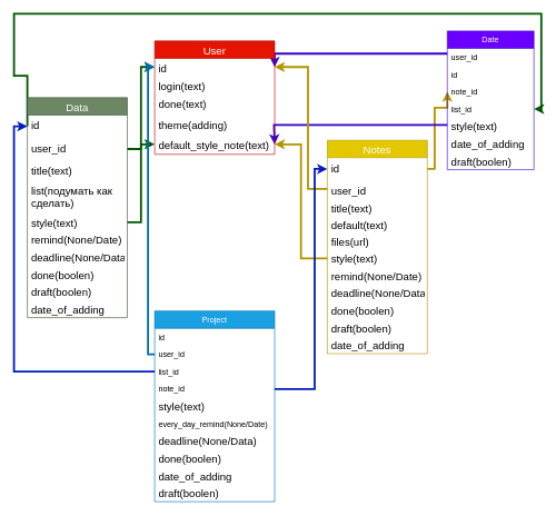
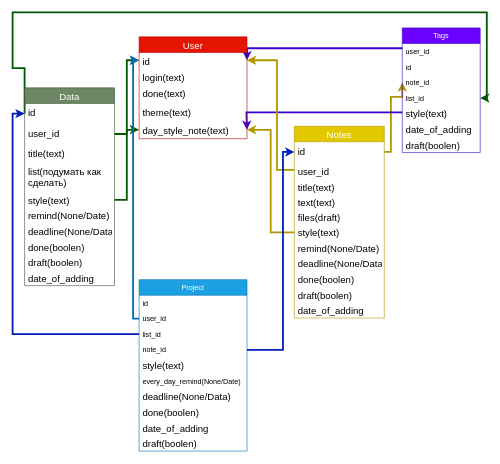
- <mxCell id="28" value="Date" style="swimlane;fontStyle=0;childLayout=stackLayout;horizontal=1;startSize=26;fillColor=#6a00ff;horizontalStack=0;resizeParent=1;resizeParentMax=0;resizeLast=0;collapsible=1;marginBottom=0;strokeColor=#3700CC;fontColor=#ffffff;" parent="1" vertex="1"><mxGeometry x="670" y="46" width="130" height="208" as="geometry" /></mxCell>
+ <mxCell id="28" value="Tags" style="swimlane;fontStyle=0;childLayout=stackLayout;horizontal=1;startSize=26;fillColor=#6a00ff;horizontalStack=0;resizeParent=1;resizeParentMax=0;resizeLast=0;collapsible=1;marginBottom=0;strokeColor=#3700CC;fontColor=#ffffff;" parent="1" vertex="1"><mxGeometry x="670" y="46" width="130" height="208" as="geometry" /></mxCell>
- <mxCell id="26" value="theme(adding)" style="text;strokeColor=none;fillColor=none;align=left;verticalAlign=top;spacingLeft=4;spacingRight=4;overflow=hidden;rotatable=0;points=[[0,0.5],[1,0.5]];portConstraint=eastwest;fontSize=16;" parent="22" vertex="1"><mxGeometry y="110" width="180" height="30" as="geometry" /></mxCell>
+ <mxCell id="26" value="theme(text)" style="text;strokeColor=none;fillColor=none;align=left;verticalAlign=top;spacingLeft=4;spacingRight=4;overflow=hidden;rotatable=0;points=[[0,0.5],[1,0.5]];portConstraint=eastwest;fontSize=16;" parent="22" vertex="1"><mxGeometry y="110" width="180" height="30" as="geometry" /></mxCell>
- <mxCell id="27" value="default_style_note(text)" style="text;strokeColor=none;fillColor=none;align=left;verticalAlign=top;spacingLeft=4;spacingRight=4;overflow=hidden;rotatable=0;points=[[0,0.5],[1,0.5]];portConstraint=eastwest;fontSize=16;" parent="22" vertex="1"><mxGeometry y="140" width="180" height="30" as="geometry" /></mxCell>
+ <mxCell id="27" value="day_style_note(text)" style="text;strokeColor=none;fillColor=none;align=left;verticalAlign=top;spacingLeft=4;spacingRight=4;overflow=hidden;rotatable=0;points=[[0,0.5],[1,0.5]];portConstraint=eastwest;fontSize=16;" parent="22" vertex="1"><mxGeometry y="140" width="180" height="30" as="geometry" /></mxCell>
- <mxCell id="14" value="default(text)" style="text;strokeColor=none;fillColor=none;align=left;verticalAlign=top;spacingLeft=4;spacingRight=4;overflow=hidden;rotatable=0;points=[[0,0.5],[1,0.5]];portConstraint=eastwest;fontSize=16;" parent="10" vertex="1"><mxGeometry y="112" width="150" height="26" as="geometry" /></mxCell>
+ <mxCell id="14" value="text(text)" style="text;strokeColor=none;fillColor=none;align=left;verticalAlign=top;spacingLeft=4;spacingRight=4;overflow=hidden;rotatable=0;points=[[0,0.5],[1,0.5]];portConstraint=eastwest;fontSize=16;" parent="10" vertex="1"><mxGeometry y="112" width="150" height="26" as="geometry" /></mxCell>
- <mxCell id="15" value="files(url)" style="text;strokeColor=none;fillColor=none;align=left;verticalAlign=middle;spacingLeft=4;spacingRight=4;overflow=hidden;rotatable=0;points=[[0,0.5],[1,0.5]];portConstraint=eastwest;fontSize=16;" parent="10" vertex="1"><mxGeometry y="138" width="150" height="26" as="geometry" /></mxCell>
+ <mxCell id="15" value="files(draft)" style="text;strokeColor=none;fillColor=none;align=left;verticalAlign=middle;spacingLeft=4;spacingRight=4;overflow=hidden;rotatable=0;points=[[0,0.5],[1,0.5]];portConstraint=eastwest;fontSize=16;" parent="10" vertex="1"><mxGeometry y="138" width="150" height="26" as="geometry" /></mxCell>
